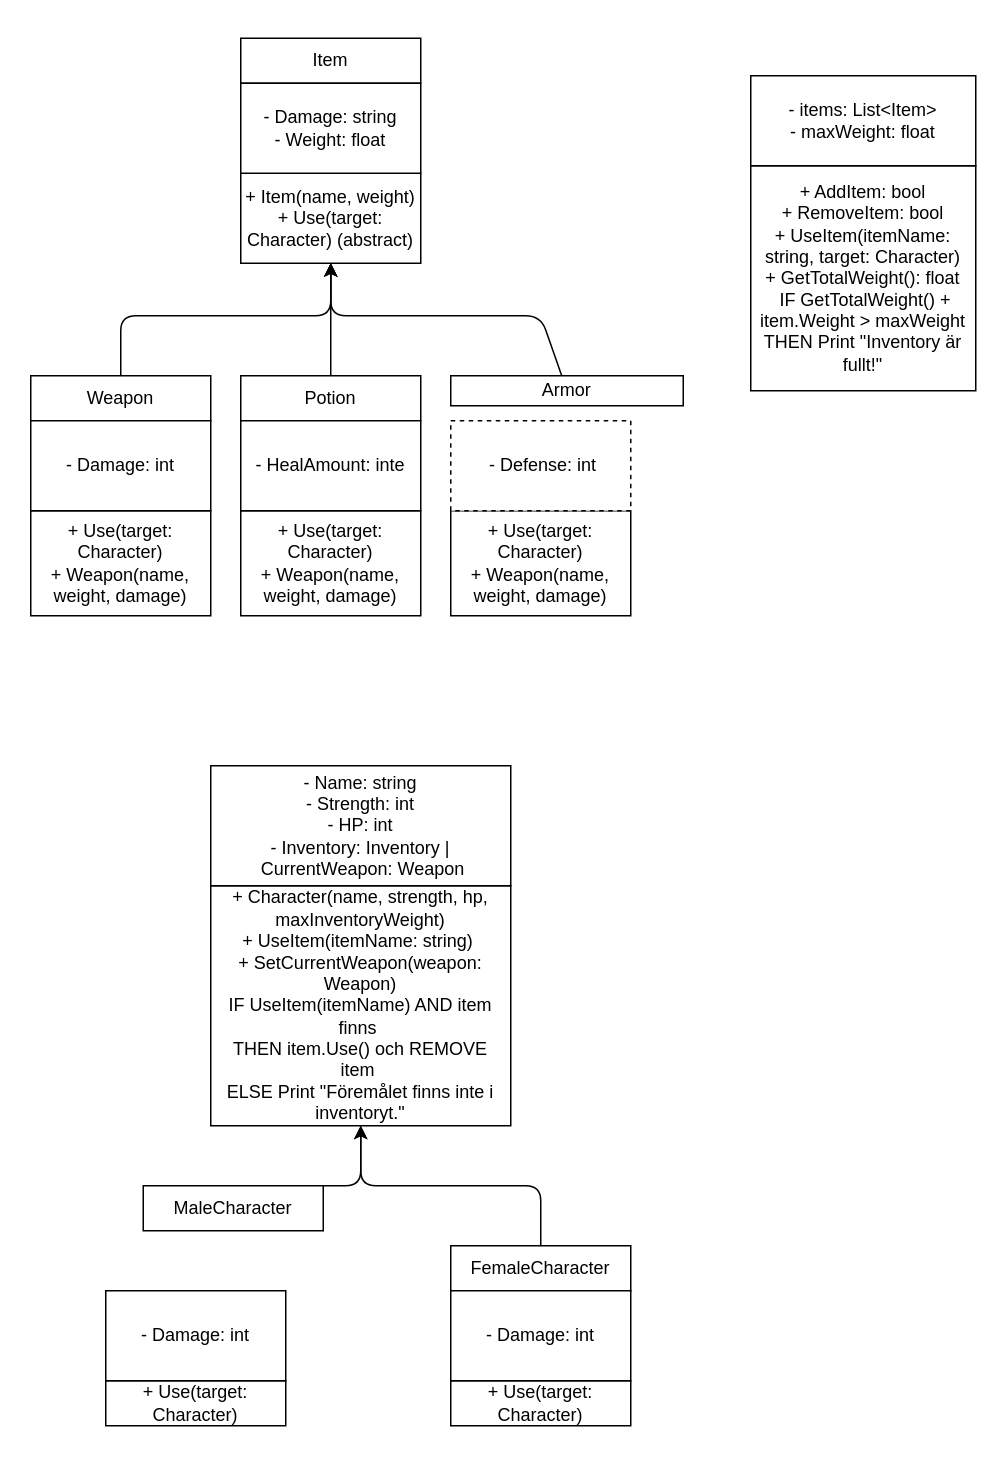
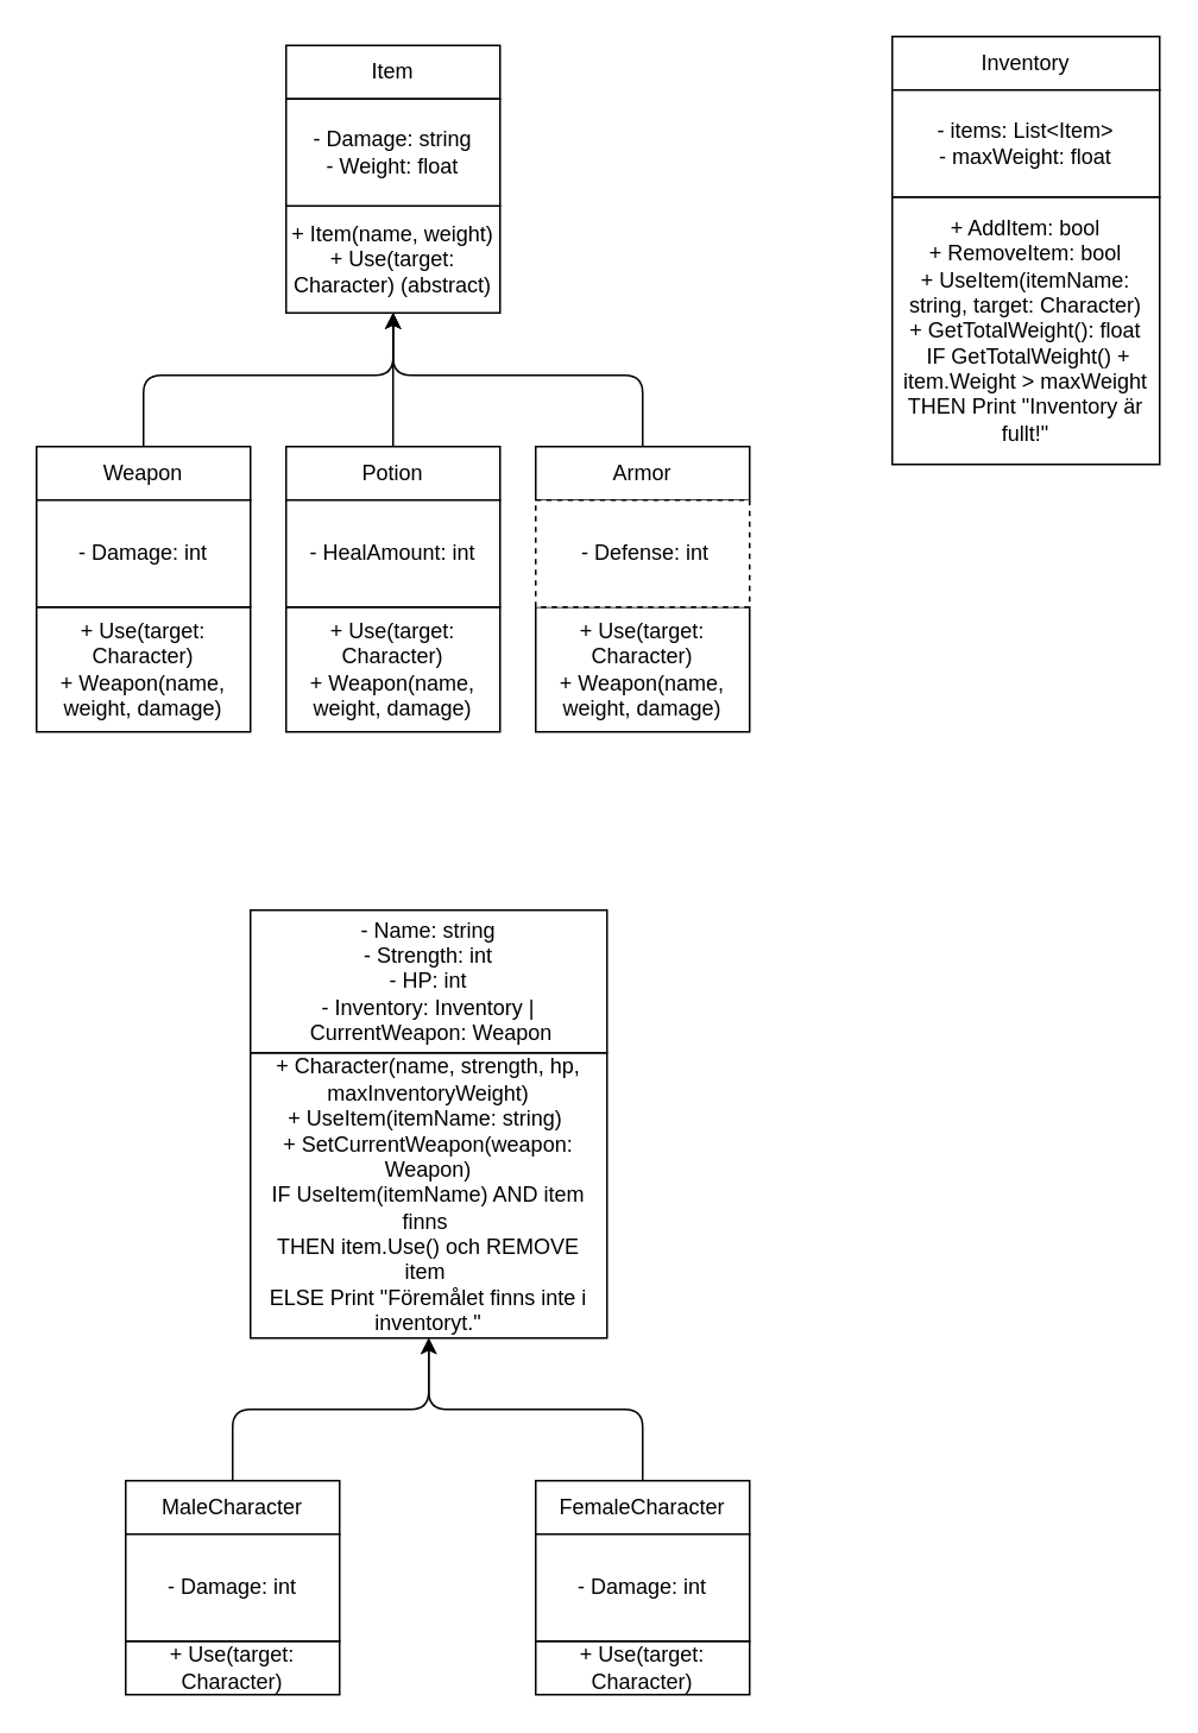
+ <mxCell id="9" value="Inventory" style="rounded=0;whiteSpace=wrap;html=1;" parent="1" vertex="1"><mxGeometry x="500" y="20" width="150" height="30" as="geometry" /></mxCell>
- <mxCell id="27" value="Armor" style="rounded=0;whiteSpace=wrap;html=1;" parent="1" vertex="1"><mxGeometry x="300" y="250" width="155" height="20" as="geometry" /></mxCell>
+ <mxCell id="27" value="Armor" style="rounded=0;whiteSpace=wrap;html=1;" parent="1" vertex="1"><mxGeometry x="300" y="250" width="120" height="30" as="geometry" /></mxCell>
- <mxCell id="25" value="- HealAmount: inte" style="rounded=0;whiteSpace=wrap;html=1;" parent="1" vertex="1"><mxGeometry x="160" y="280" width="120" height="60" as="geometry" /></mxCell>
+ <mxCell id="25" value="- HealAmount: int" style="rounded=0;whiteSpace=wrap;html=1;" parent="1" vertex="1"><mxGeometry x="160" y="280" width="120" height="60" as="geometry" /></mxCell>
- <mxCell id="15" value="MaleCharacter" style="rounded=0;whiteSpace=wrap;html=1;" parent="1" vertex="1"><mxGeometry x="95" y="790" width="120" height="30" as="geometry" /></mxCell>
+ <mxCell id="15" value="MaleCharacter" style="rounded=0;whiteSpace=wrap;html=1;" parent="1" vertex="1"><mxGeometry x="70" y="830" width="120" height="30" as="geometry" /></mxCell>
